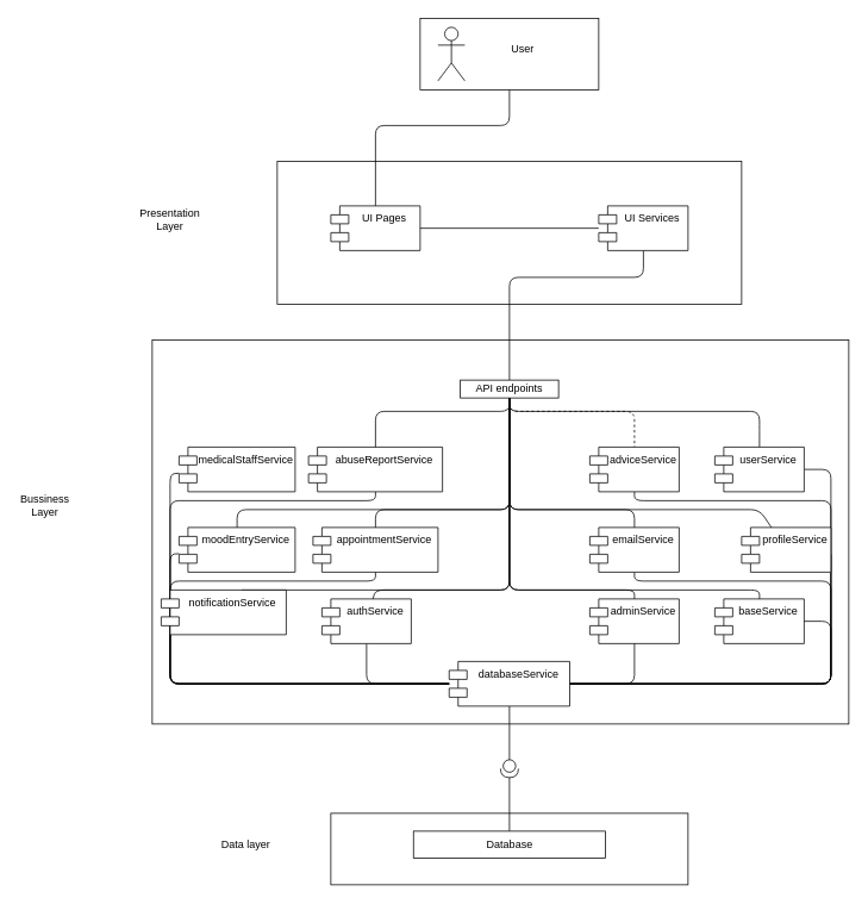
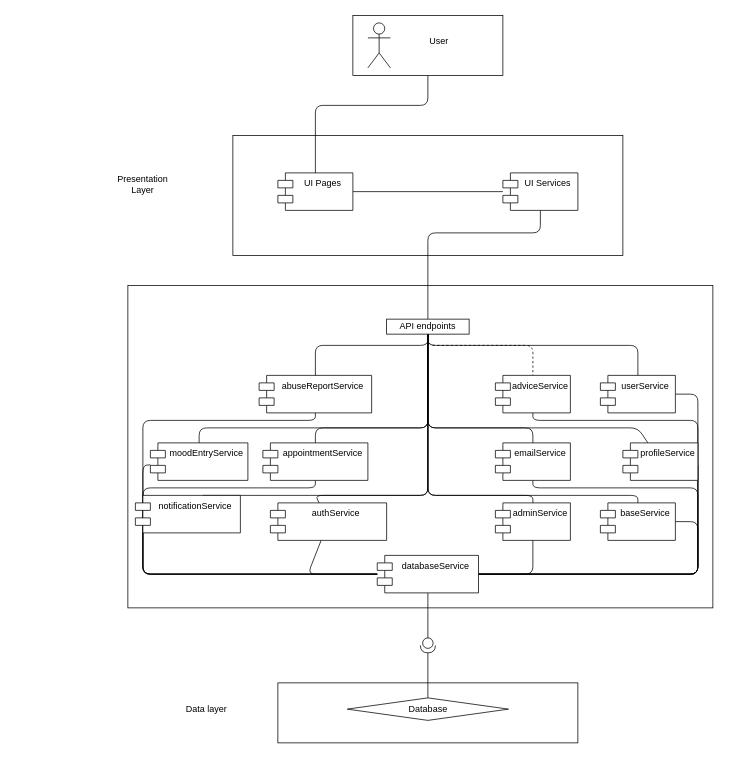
- <mxCell id="37" value="medicalStaffService" style="shape=module;align=left;spacingLeft=20;align=center;verticalAlign=top;whiteSpace=wrap;html=1;" vertex="1" parent="1"><mxGeometry x="200" y="500" width="130" height="50" as="geometry" /></mxCell>
- <mxCell id="36" style="edgeStyle=none;html=1;endArrow=none;endFill=0;" edge="1" parent="1" source="37" target="52"><mxGeometry relative="1" as="geometry"><Array as="points"><mxPoint y="530" x="190" /><mxPoint y="765" x="190" /></Array></mxGeometry></mxCell>
- <mxCell id="55" value="Bussiness&lt;br&gt;Layer" style="text;html=1;align=center;verticalAlign=middle;whiteSpace=wrap;rounded=0;" vertex="1" parent="1"><mxGeometry x="20" y="550" width="60" height="30" as="geometry" /></mxCell>
- <mxCell id="31" value="authService" style="shape=module;align=left;spacingLeft=20;align=center;verticalAlign=top;whiteSpace=wrap;html=1;" vertex="1" parent="1"><mxGeometry x="360" y="670" width="100" height="50" as="geometry" /></mxCell>
+ <mxCell id="31" value="authService" style="shape=module;align=left;spacingLeft=20;align=center;verticalAlign=top;whiteSpace=wrap;html=1;" vertex="1" parent="1"><mxGeometry x="360" y="670" width="155" height="50" as="geometry" /></mxCell>
- <mxCell id="53" value="Database" style="html=1;whiteSpace=wrap;" vertex="1" parent="1"><mxGeometry x="462.5" y="930" width="215" height="30" as="geometry" /></mxCell>
+ <mxCell id="53" value="Database" style="rhombus;html=1;whiteSpace=wrap;" vertex="1" parent="1"><mxGeometry x="462.5" y="930" width="215" height="30" as="geometry" /></mxCell>
